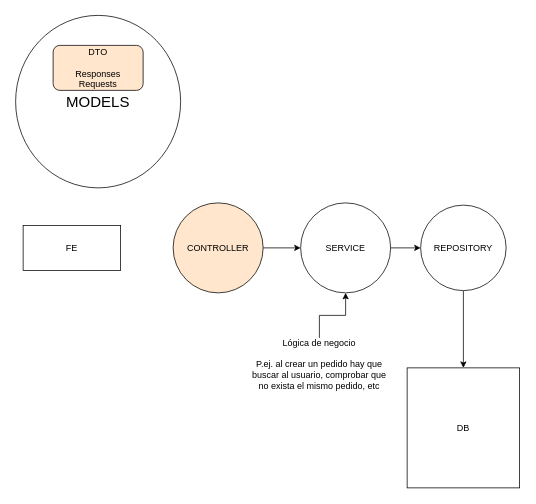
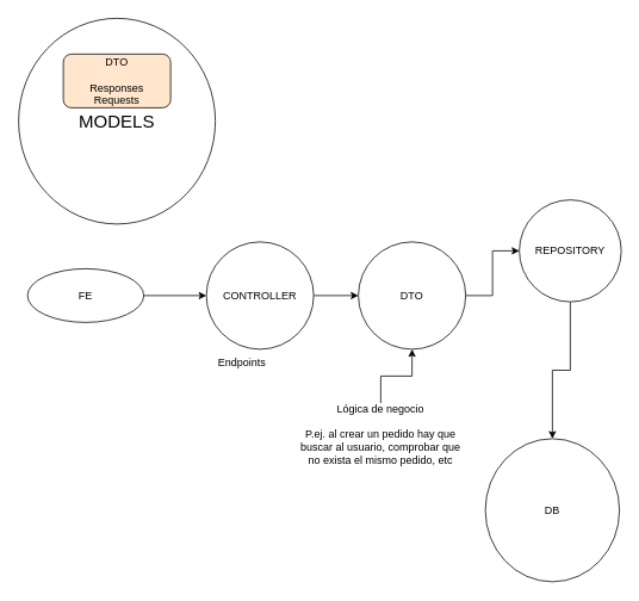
- <mxCell id="3" value="FE" style="rounded=0;whiteSpace=wrap;html=1;" parent="1" vertex="1"><mxGeometry x="30" y="300" width="130" height="60" as="geometry" /></mxCell>
+ <mxCell id="3" value="FE" style="ellipse;whiteSpace=wrap;html=1;" parent="1" vertex="1"><mxGeometry x="30" y="300" width="130" height="60" as="geometry" /></mxCell>
+ <mxCell id="2" style="edgeStyle=orthogonalEdgeStyle;rounded=0;orthogonalLoop=1;jettySize=auto;html=1;" parent="1" source="3" target="5" edge="1"><mxGeometry relative="1" as="geometry" /></mxCell>
- <mxCell id="5" value="CONTROLLER" style="ellipse;whiteSpace=wrap;html=1;fillColor=#ffe6cc;" parent="1" vertex="1"><mxGeometry x="230" y="270" width="120" height="120" as="geometry" /></mxCell>
+ <mxCell id="5" value="CONTROLLER" style="ellipse;whiteSpace=wrap;html=1;" parent="1" vertex="1"><mxGeometry x="230" y="270" width="120" height="120" as="geometry" /></mxCell>
- <mxCell id="7" value="SERVICE" style="ellipse;whiteSpace=wrap;html=1;" parent="1" vertex="1"><mxGeometry x="400" y="270" width="120" height="120" as="geometry" /></mxCell>
+ <mxCell id="7" value="DTO" style="ellipse;whiteSpace=wrap;html=1;" parent="1" vertex="1"><mxGeometry x="400" y="270" width="120" height="120" as="geometry" /></mxCell>
- <mxCell id="9" value="REPOSITORY" style="ellipse;whiteSpace=wrap;html=1;" parent="1" vertex="1"><mxGeometry x="560" y="273" width="114" height="114" as="geometry" /></mxCell>
+ <mxCell id="9" value="REPOSITORY" style="ellipse;whiteSpace=wrap;html=1;" parent="1" vertex="1"><mxGeometry x="580" y="223" width="114" height="114" as="geometry" /></mxCell>
+ <mxCell id="11" value="Endpoints" style="text;html=1;strokeColor=none;fillColor=none;align=center;verticalAlign=middle;whiteSpace=wrap;rounded=0;" parent="1" vertex="1"><mxGeometry x="240" y="390" width="60" height="30" as="geometry" /></mxCell>
- <mxCell id="10" value="DB" style="whiteSpace=wrap;html=1;rounded=0;" parent="1" vertex="1"><mxGeometry x="542" y="490" width="150" height="160" as="geometry" /></mxCell>
+ <mxCell id="10" value="DB" style="ellipse;whiteSpace=wrap;html=1;" parent="1" vertex="1"><mxGeometry x="542" y="490" width="150" height="160" as="geometry" /></mxCell>
